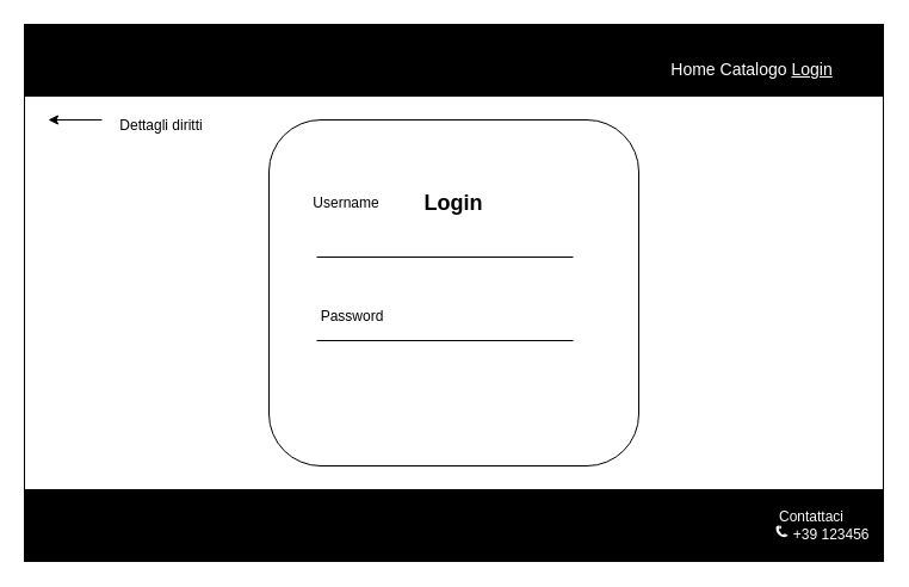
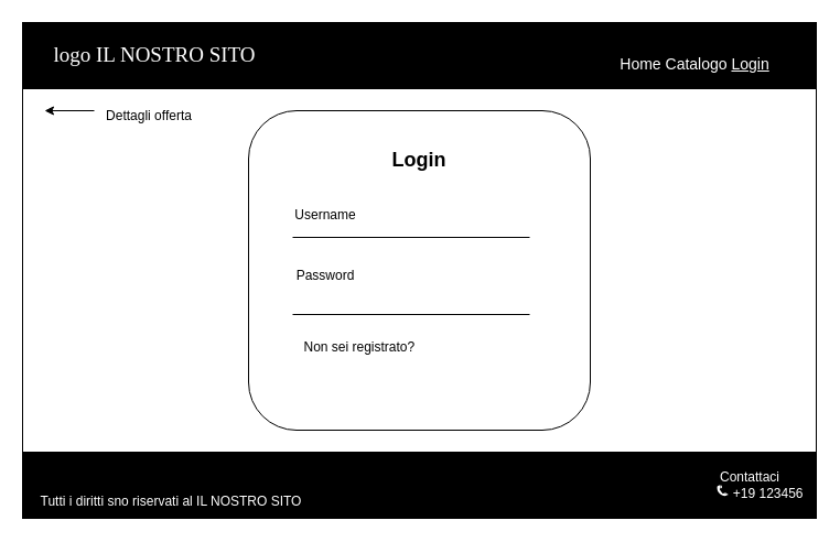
+ <mxCell id="4" value="logo IL NOSTRO SITO" style="text;html=1;strokeColor=none;fillColor=none;align=center;verticalAlign=middle;whiteSpace=wrap;rounded=0;fontColor=#FFFFFF;fontSize=19;fontStyle=0;fontFamily=Verdana;" vertex="1" parent="1"><mxGeometry x="30" y="27.5" width="220" height="45" as="geometry" /></mxCell>
- <mxCell id="19" value="Dettagli diritti" style="text;html=1;strokeColor=none;fillColor=none;align=center;verticalAlign=middle;whiteSpace=wrap;rounded=0;" vertex="1" parent="1"><mxGeometry x="80" y="90" width="110" height="30" as="geometry" /></mxCell>
+ <mxCell id="19" value="Dettagli offerta" style="text;html=1;strokeColor=none;fillColor=none;align=center;verticalAlign=middle;whiteSpace=wrap;rounded=0;" vertex="1" parent="1"><mxGeometry x="80" y="90" width="110" height="30" as="geometry" /></mxCell>
- <mxCell id="15" value="Username" style="text;html=1;strokeColor=none;fillColor=none;align=center;verticalAlign=middle;whiteSpace=wrap;rounded=0;" vertex="1" parent="1"><mxGeometry x="260" y="155" width="60" height="30" as="geometry" /></mxCell>
+ <mxCell id="15" value="Username" style="text;html=1;strokeColor=none;fillColor=none;align=center;verticalAlign=middle;whiteSpace=wrap;rounded=0;" vertex="1" parent="1"><mxGeometry x="265" y="180" width="60" height="30" as="geometry" /></mxCell>
- <mxCell id="12" value="Login" style="text;html=1;strokeColor=none;fillColor=none;align=center;verticalAlign=middle;whiteSpace=wrap;rounded=0;fontStyle=1;fontSize=18;" vertex="1" parent="1"><mxGeometry x="335" y="145" width="90" height="50" as="geometry" /></mxCell>
+ <mxCell id="12" value="Login" style="text;html=1;strokeColor=none;fillColor=none;align=center;verticalAlign=middle;whiteSpace=wrap;rounded=0;fontStyle=1;fontSize=18;" vertex="1" parent="1"><mxGeometry x="335" y="120" width="90" height="50" as="geometry" /></mxCell>
- <mxCell id="16" value="Password" style="text;html=1;strokeColor=none;fillColor=none;align=center;verticalAlign=middle;whiteSpace=wrap;rounded=0;" vertex="1" parent="1"><mxGeometry x="265" y="250" width="60" height="30" as="geometry" /></mxCell>
+ <mxCell id="16" value="Password" style="text;html=1;strokeColor=none;fillColor=none;align=center;verticalAlign=middle;whiteSpace=wrap;rounded=0;" vertex="1" parent="1"><mxGeometry x="265" y="235" width="60" height="30" as="geometry" /></mxCell>
+ <mxCell id="17" value="Non sei registrato?&amp;nbsp;" style="text;html=1;strokeColor=none;fillColor=none;align=center;verticalAlign=middle;whiteSpace=wrap;rounded=0;" vertex="1" parent="1"><mxGeometry x="265" y="300" width="125" height="30" as="geometry" /></mxCell>
- <mxCell id="8" value="Contattaci&lt;br&gt;&amp;nbsp; &amp;nbsp; &amp;nbsp; &amp;nbsp; &amp;nbsp; +39 123456" style="text;html=1;strokeColor=none;fillColor=none;align=center;verticalAlign=middle;whiteSpace=wrap;rounded=0;fontColor=#FFFFFF;" vertex="1" parent="1"><mxGeometry x="630" y="410" width="100" height="60" as="geometry" /></mxCell>
+ <mxCell id="8" value="Contattaci&lt;br&gt;&amp;nbsp; &amp;nbsp; &amp;nbsp; &amp;nbsp; &amp;nbsp; +19 123456" style="text;html=1;strokeColor=none;fillColor=none;align=center;verticalAlign=middle;whiteSpace=wrap;rounded=0;fontColor=#FFFFFF;" vertex="1" parent="1"><mxGeometry x="630" y="410" width="100" height="60" as="geometry" /></mxCell>
+ <mxCell id="7" value="Tutti i diritti sno riservati al IL NOSTRO SITO" style="text;html=1;strokeColor=none;fillColor=none;align=center;verticalAlign=middle;whiteSpace=wrap;rounded=0;fontColor=#FFFFFF;" vertex="1" parent="1"><mxGeometry x="20" y="440" width="270" height="30" as="geometry" /></mxCell>
